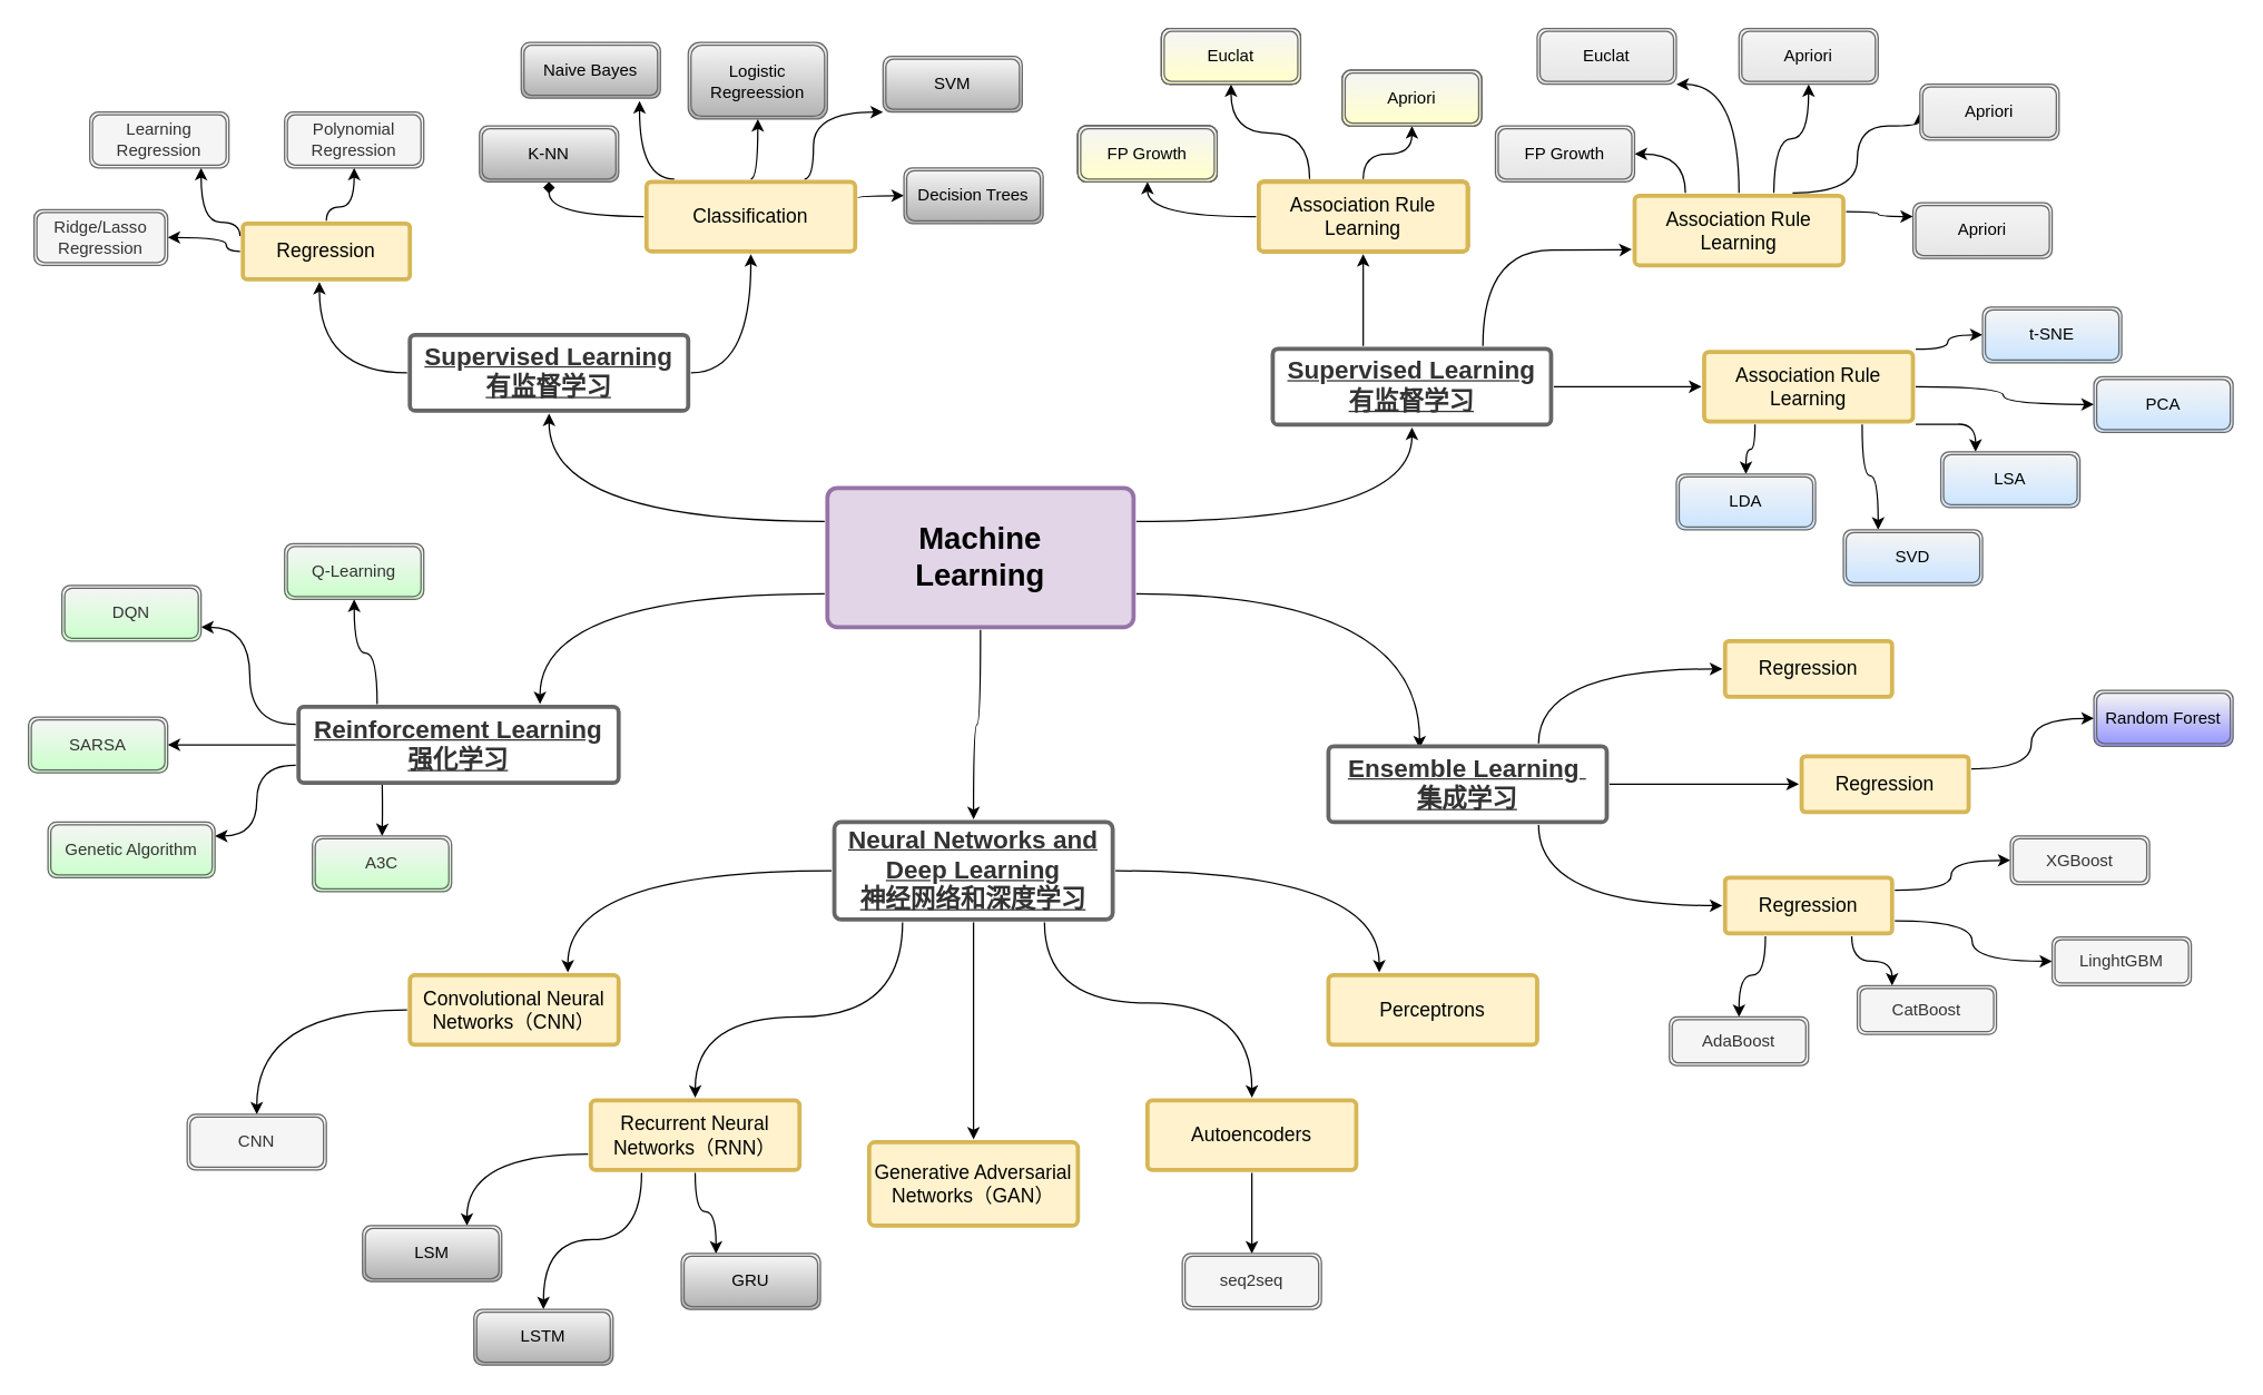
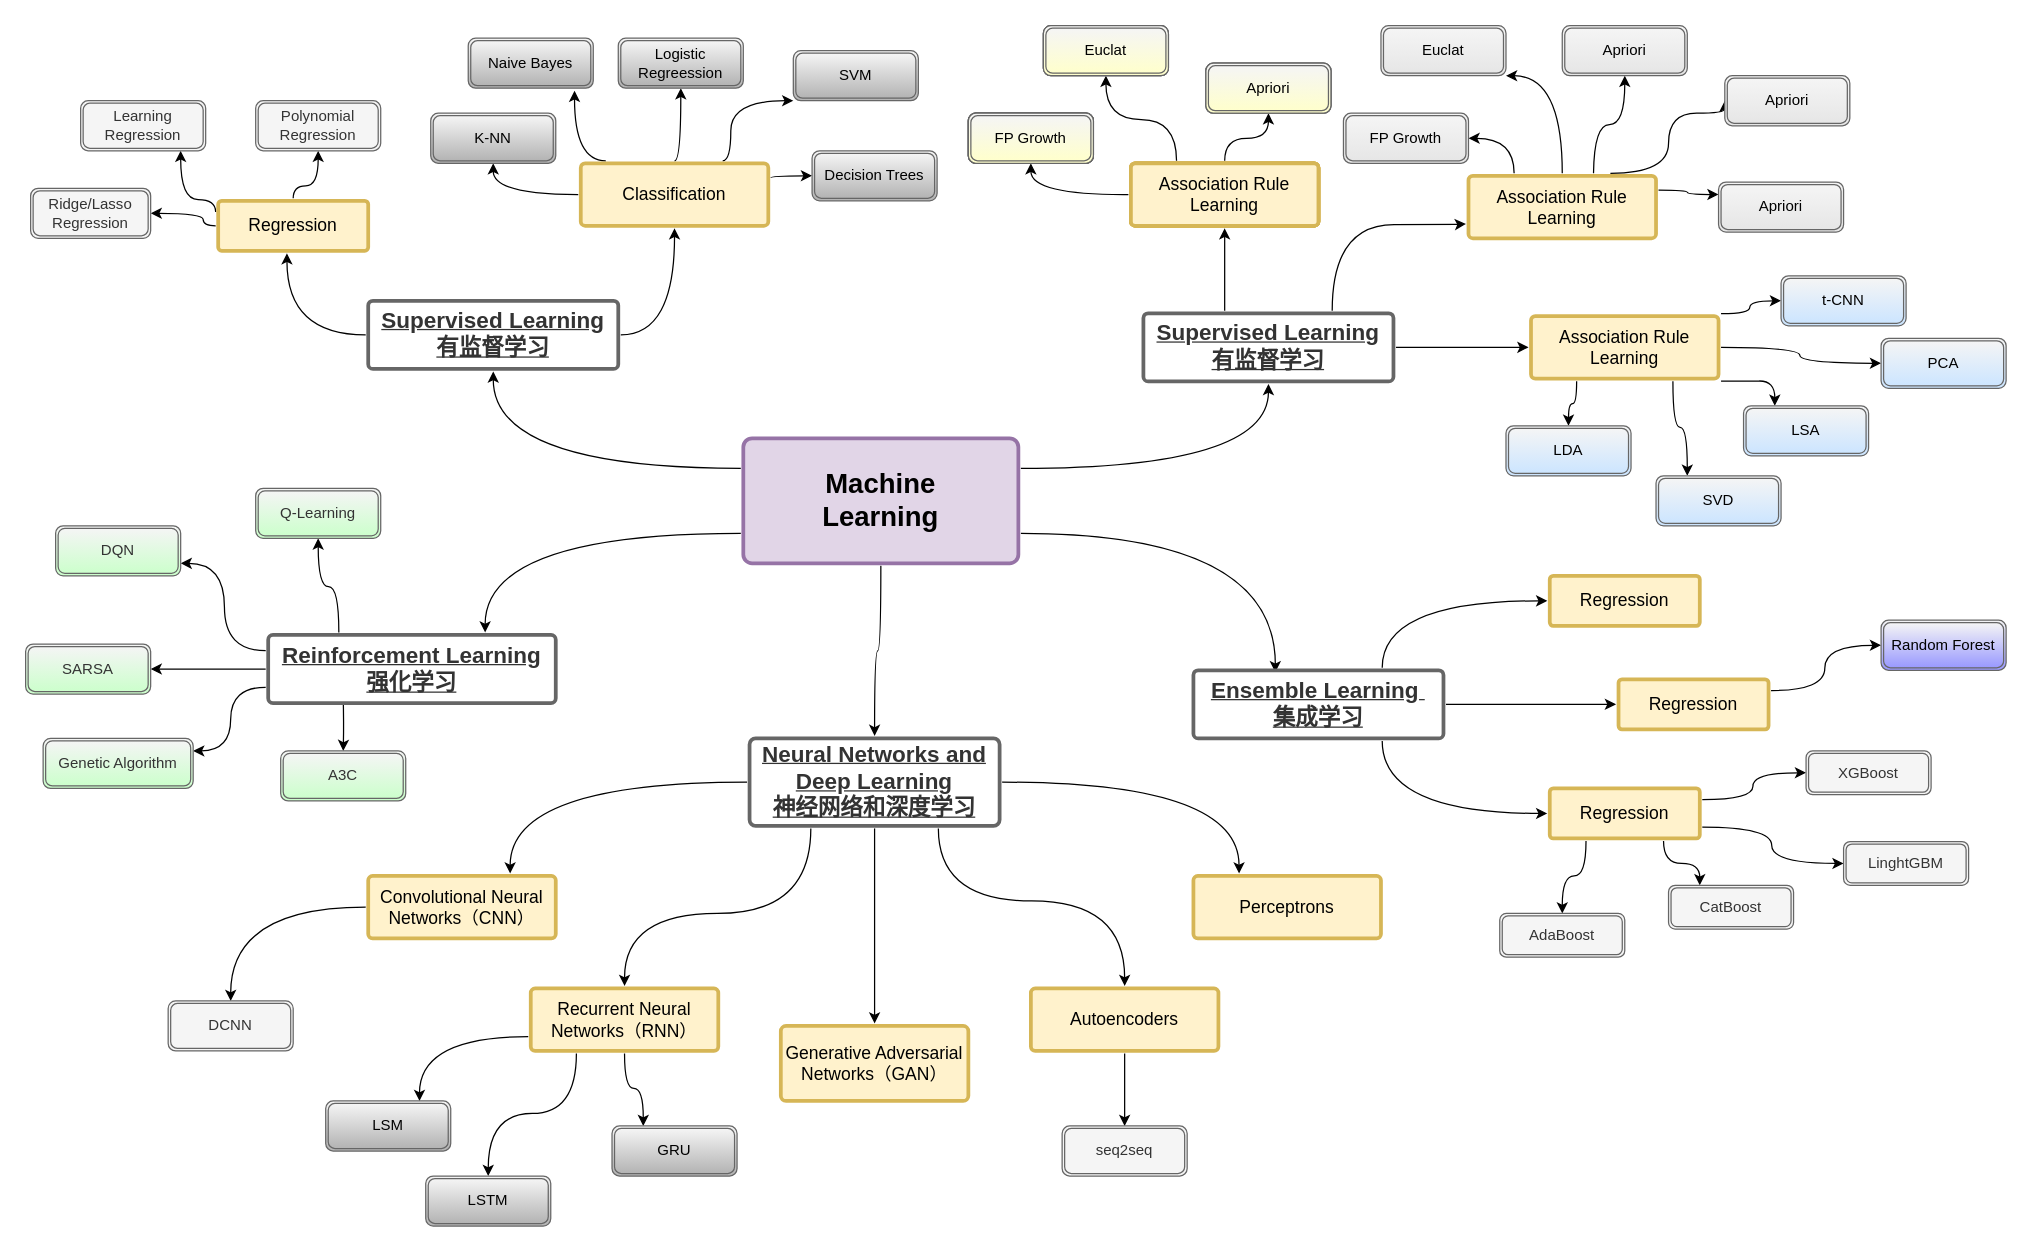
- <mxCell id="24" value="Logistic Regreession" style="shape=ext;double=1;rounded=1;whiteSpace=wrap;html=1;gradientColor=#b3b3b3;fillColor=#f5f5f5;strokeColor=#666666;" vertex="1" parent="1"><mxGeometry x="494" y="30" width="100" height="55" as="geometry" /></mxCell>
+ <mxCell id="24" value="Logistic Regreession" style="shape=ext;double=1;rounded=1;whiteSpace=wrap;html=1;gradientColor=#b3b3b3;fillColor=#f5f5f5;strokeColor=#666666;" vertex="1" parent="1"><mxGeometry x="494" y="30" width="100" height="40" as="geometry" /></mxCell>
- <mxCell id="10" style="edgeStyle=orthogonalEdgeStyle;curved=1;orthogonalLoop=1;jettySize=auto;html=1;exitX=0;exitY=0.5;exitDx=0;exitDy=0;entryX=0.5;entryY=1;entryDx=0;entryDy=0;fontSize=18;fontColor=#FFFFFF;endArrow=diamond;" edge="1" parent="1" source="15" target="25"><mxGeometry relative="1" as="geometry" /></mxCell>
+ <mxCell id="10" style="edgeStyle=orthogonalEdgeStyle;curved=1;orthogonalLoop=1;jettySize=auto;html=1;exitX=0;exitY=0.5;exitDx=0;exitDy=0;entryX=0.5;entryY=1;entryDx=0;entryDy=0;fontSize=18;fontColor=#FFFFFF;" edge="1" parent="1" source="15" target="25"><mxGeometry relative="1" as="geometry" /></mxCell>
- <mxCell id="67" value="t-SNE" style="shape=ext;double=1;rounded=1;whiteSpace=wrap;html=1;fillColor=#f5f5f5;strokeColor=#666666;gradientColor=#CCE5FF;" vertex="1" parent="1"><mxGeometry x="1424" y="220" width="100" height="40" as="geometry" /></mxCell>
+ <mxCell id="67" value="t-CNN" style="shape=ext;double=1;rounded=1;whiteSpace=wrap;html=1;fillColor=#f5f5f5;strokeColor=#666666;gradientColor=#CCE5FF;" vertex="1" parent="1"><mxGeometry x="1424" y="220" width="100" height="40" as="geometry" /></mxCell>
- <mxCell id="102" value="CNN" style="shape=ext;double=1;rounded=1;whiteSpace=wrap;html=1;fillColor=#f5f5f5;strokeColor=#666666;fontColor=#333333;" vertex="1" parent="1"><mxGeometry x="134" y="800" width="100" height="40" as="geometry" /></mxCell>
+ <mxCell id="102" value="DCNN" style="shape=ext;double=1;rounded=1;whiteSpace=wrap;html=1;fillColor=#f5f5f5;strokeColor=#666666;fontColor=#333333;" vertex="1" parent="1"><mxGeometry x="134" y="800" width="100" height="40" as="geometry" /></mxCell>
